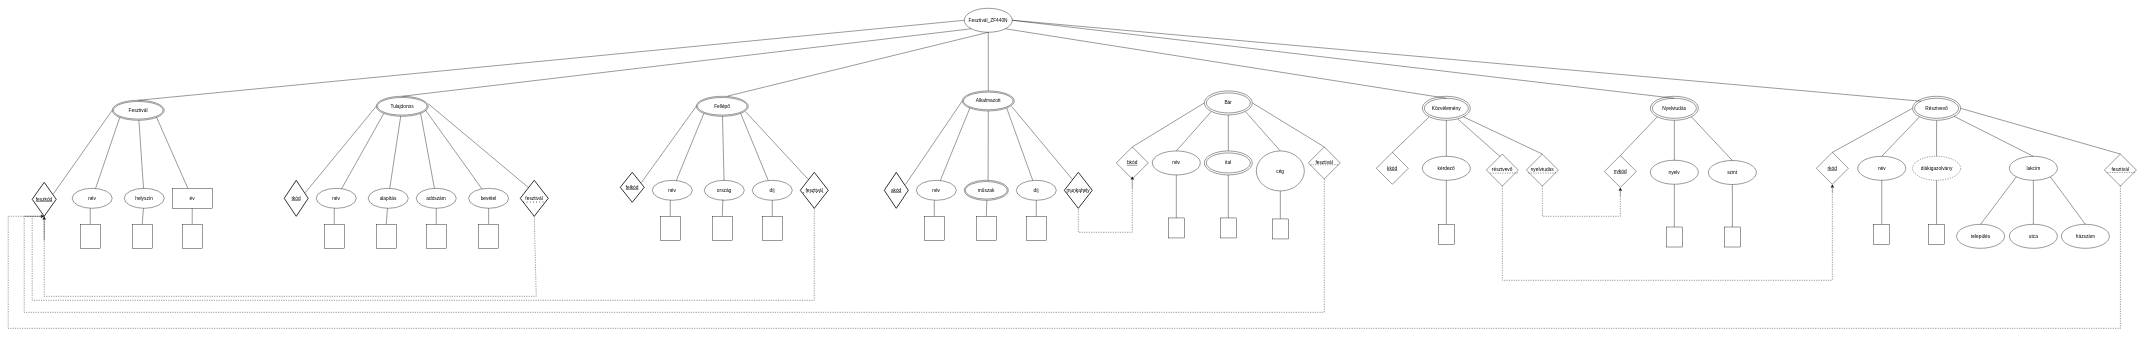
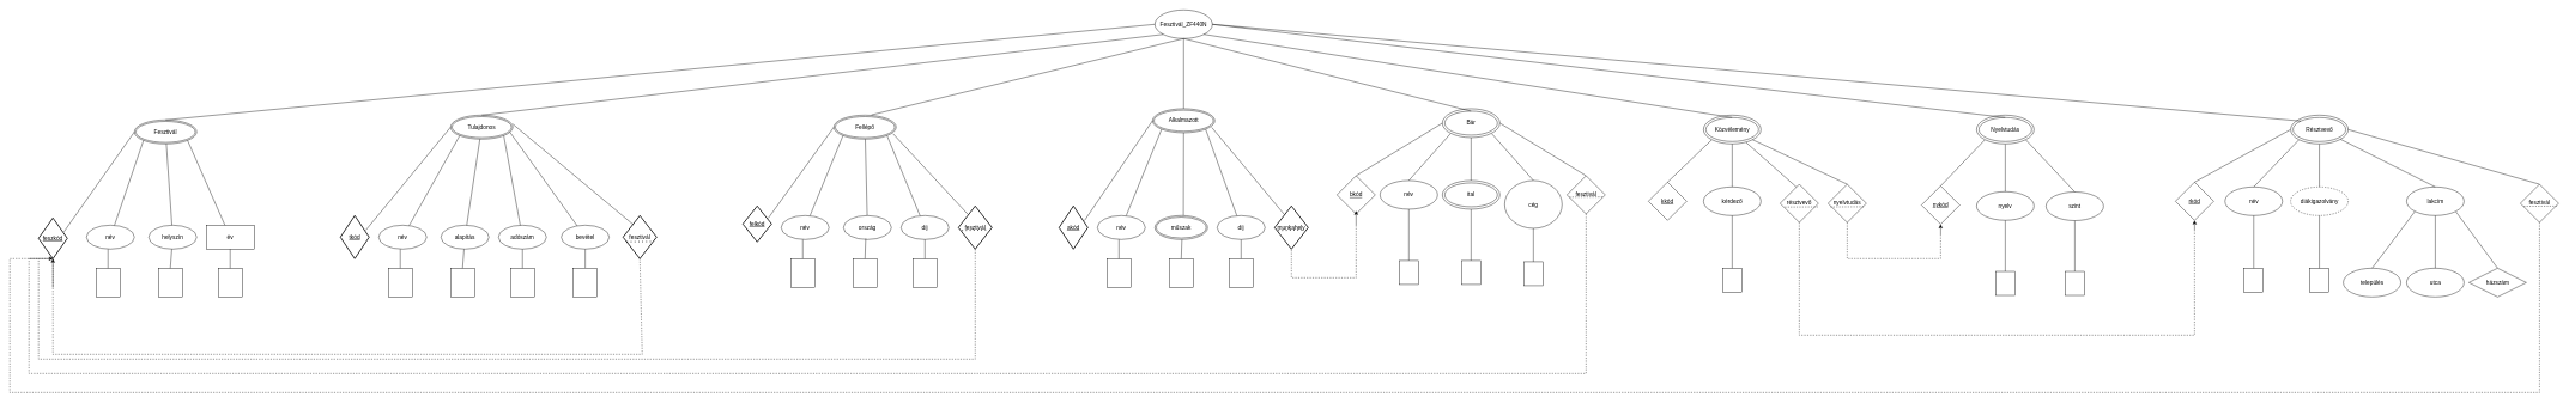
+ <mxCell id="156" value="" style="endArrow=none;html=1;rounded=0;exitX=0.5;exitY=0;exitDx=0;exitDy=0;entryX=0.5;entryY=1;entryDx=0;entryDy=0;" edge="1" parent="1" source="91" target="151"><mxGeometry width="50" height="50" relative="1" as="geometry"><mxPoint x="2495" y="227" as="sourcePoint" /><mxPoint x="2610" y="-210" as="targetPoint" /></mxGeometry></mxCell>
- <mxCell id="127" value="házszám" style="ellipse;whiteSpace=wrap;html=1;container=0;" vertex="1" parent="126"><mxGeometry x="612.5" y="320" width="120" height="60" as="geometry" /></mxCell>
+ <mxCell id="127" value="házszám" style="rhombus;whiteSpace=wrap;html=1;container=0;" vertex="1" parent="126"><mxGeometry x="612.5" y="320" width="120" height="60" as="geometry" /></mxCell>
